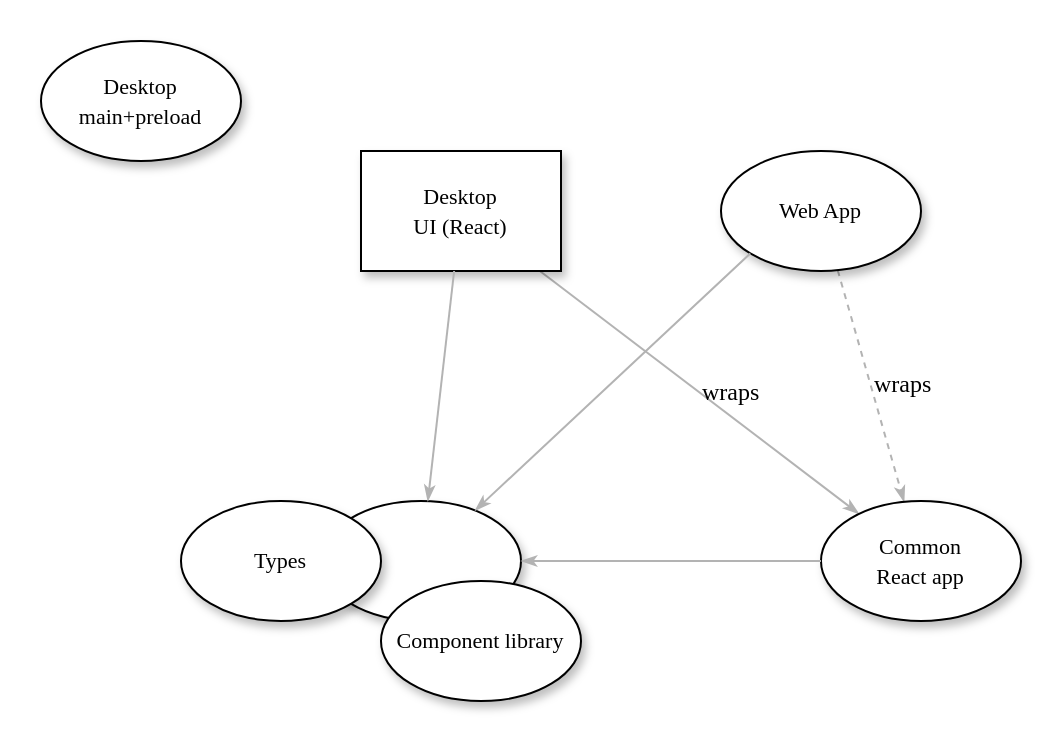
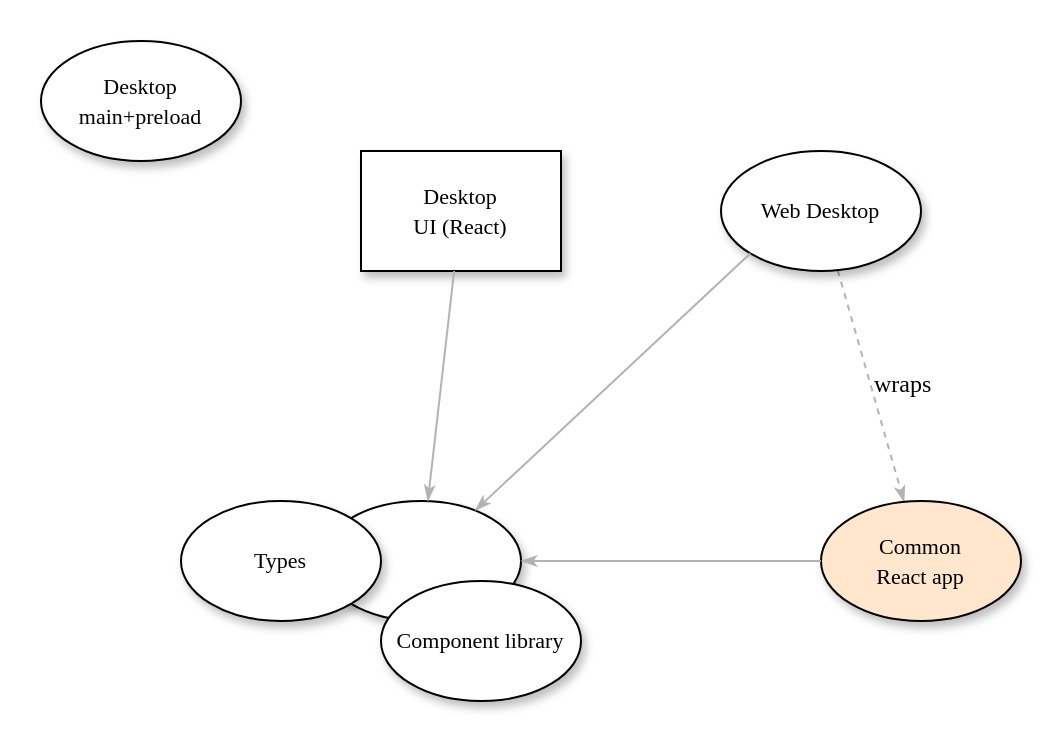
- <mxCell id="4" value="&lt;font style=&quot;font-size: 11px;&quot;&gt;Web App&lt;/font&gt;" style="ellipse;whiteSpace=wrap;html=1;rounded=0;shadow=1;comic=0;labelBackgroundColor=none;strokeWidth=1;fontFamily=Verdana;fontSize=12;align=center;" parent="1" vertex="1"><mxGeometry x="360" y="75" width="100" height="60" as="geometry" /></mxCell>
+ <mxCell id="4" value="&lt;font style=&quot;font-size: 11px;&quot;&gt;Web Desktop&lt;/font&gt;" style="ellipse;whiteSpace=wrap;html=1;rounded=0;shadow=1;comic=0;labelBackgroundColor=none;strokeWidth=1;fontFamily=Verdana;fontSize=12;align=center;" parent="1" vertex="1"><mxGeometry x="360" y="75" width="100" height="60" as="geometry" /></mxCell>
- <mxCell id="5" value="wraps" style="edgeStyle=none;rounded=1;html=1;labelBackgroundColor=none;startArrow=none;startFill=0;startSize=5;endArrow=classicThin;endFill=1;endSize=5;jettySize=auto;orthogonalLoop=1;strokeColor=#B3B3B3;strokeWidth=1;fontFamily=Verdana;fontSize=12;labelPosition=right;verticalLabelPosition=middle;align=left;verticalAlign=middle;" parent="1" source="6" target="7" edge="1"><mxGeometry relative="1" as="geometry" /></mxCell>
- <mxCell id="7" value="&lt;font style=&quot;font-size: 11px;&quot;&gt;Common&lt;br&gt;React app&lt;/font&gt;" style="ellipse;whiteSpace=wrap;html=1;rounded=0;shadow=1;comic=0;labelBackgroundColor=none;strokeWidth=1;fontFamily=Verdana;fontSize=12;align=center;" parent="1" vertex="1"><mxGeometry x="410" y="250" width="100" height="60" as="geometry" /></mxCell>
+ <mxCell id="7" value="&lt;font style=&quot;font-size: 11px;&quot;&gt;Common&lt;br&gt;React app&lt;/font&gt;" style="ellipse;whiteSpace=wrap;html=1;rounded=0;shadow=1;comic=0;labelBackgroundColor=none;strokeWidth=1;fontFamily=Verdana;fontSize=12;align=center;fillColor=#ffe6cc;" parent="1" vertex="1"><mxGeometry x="410" y="250" width="100" height="60" as="geometry" /></mxCell>
